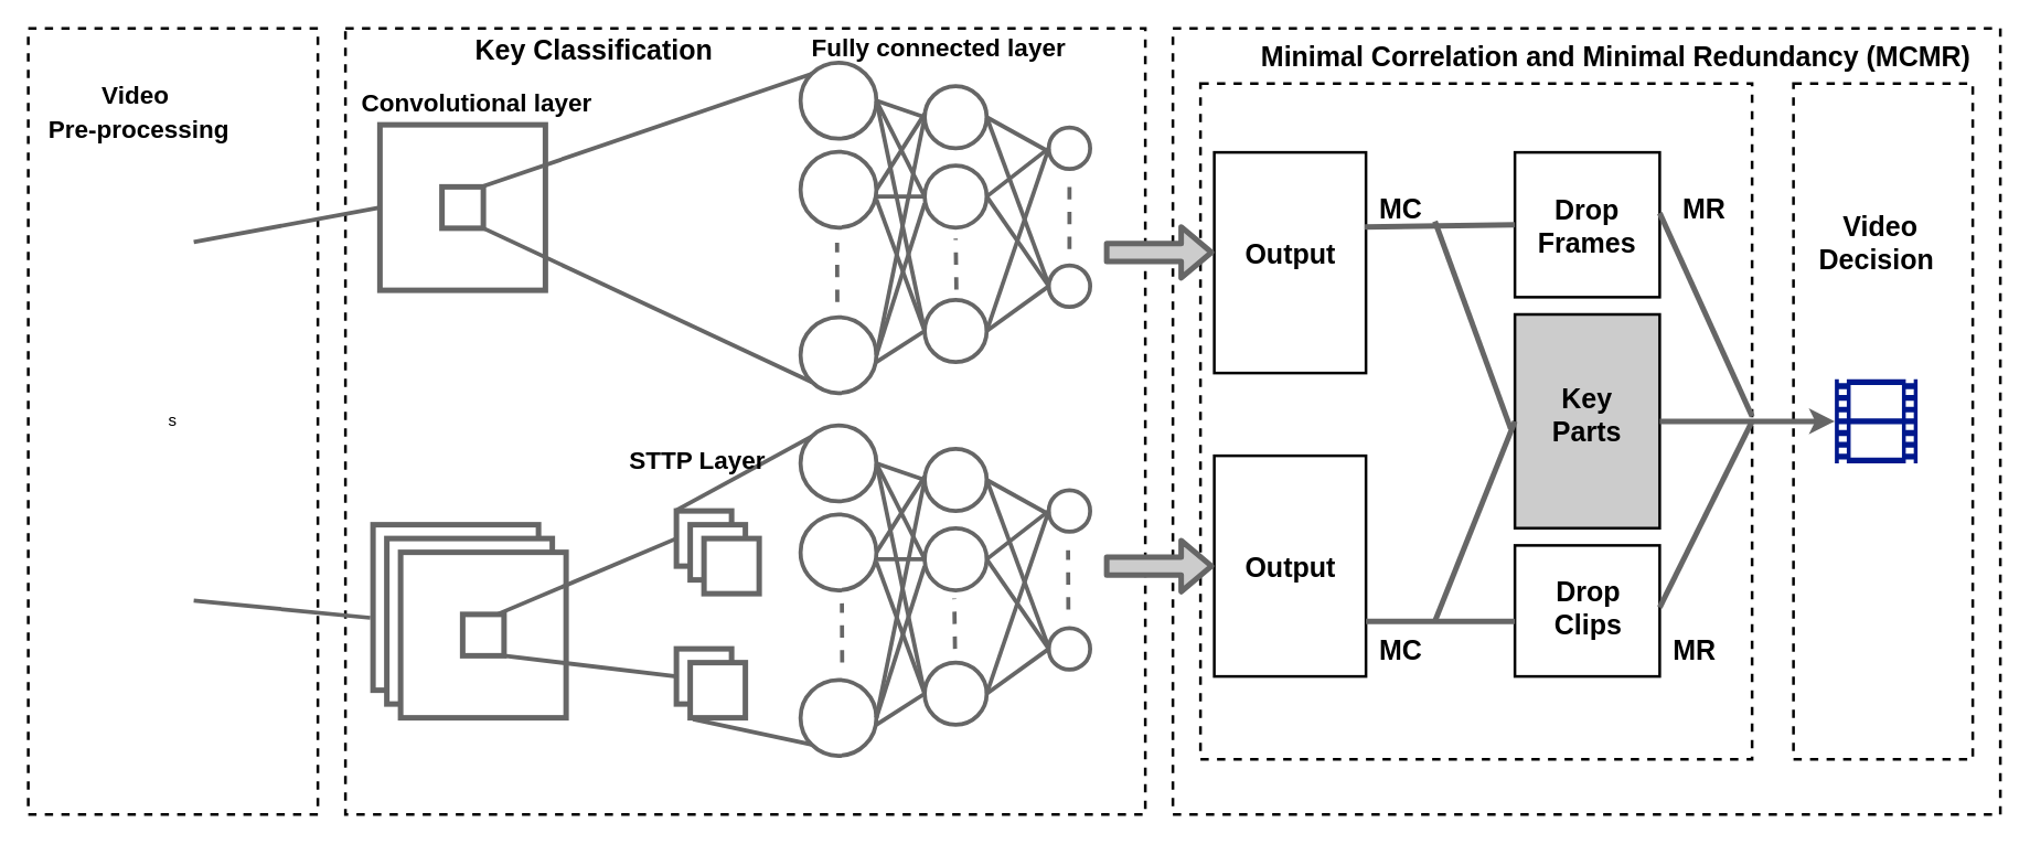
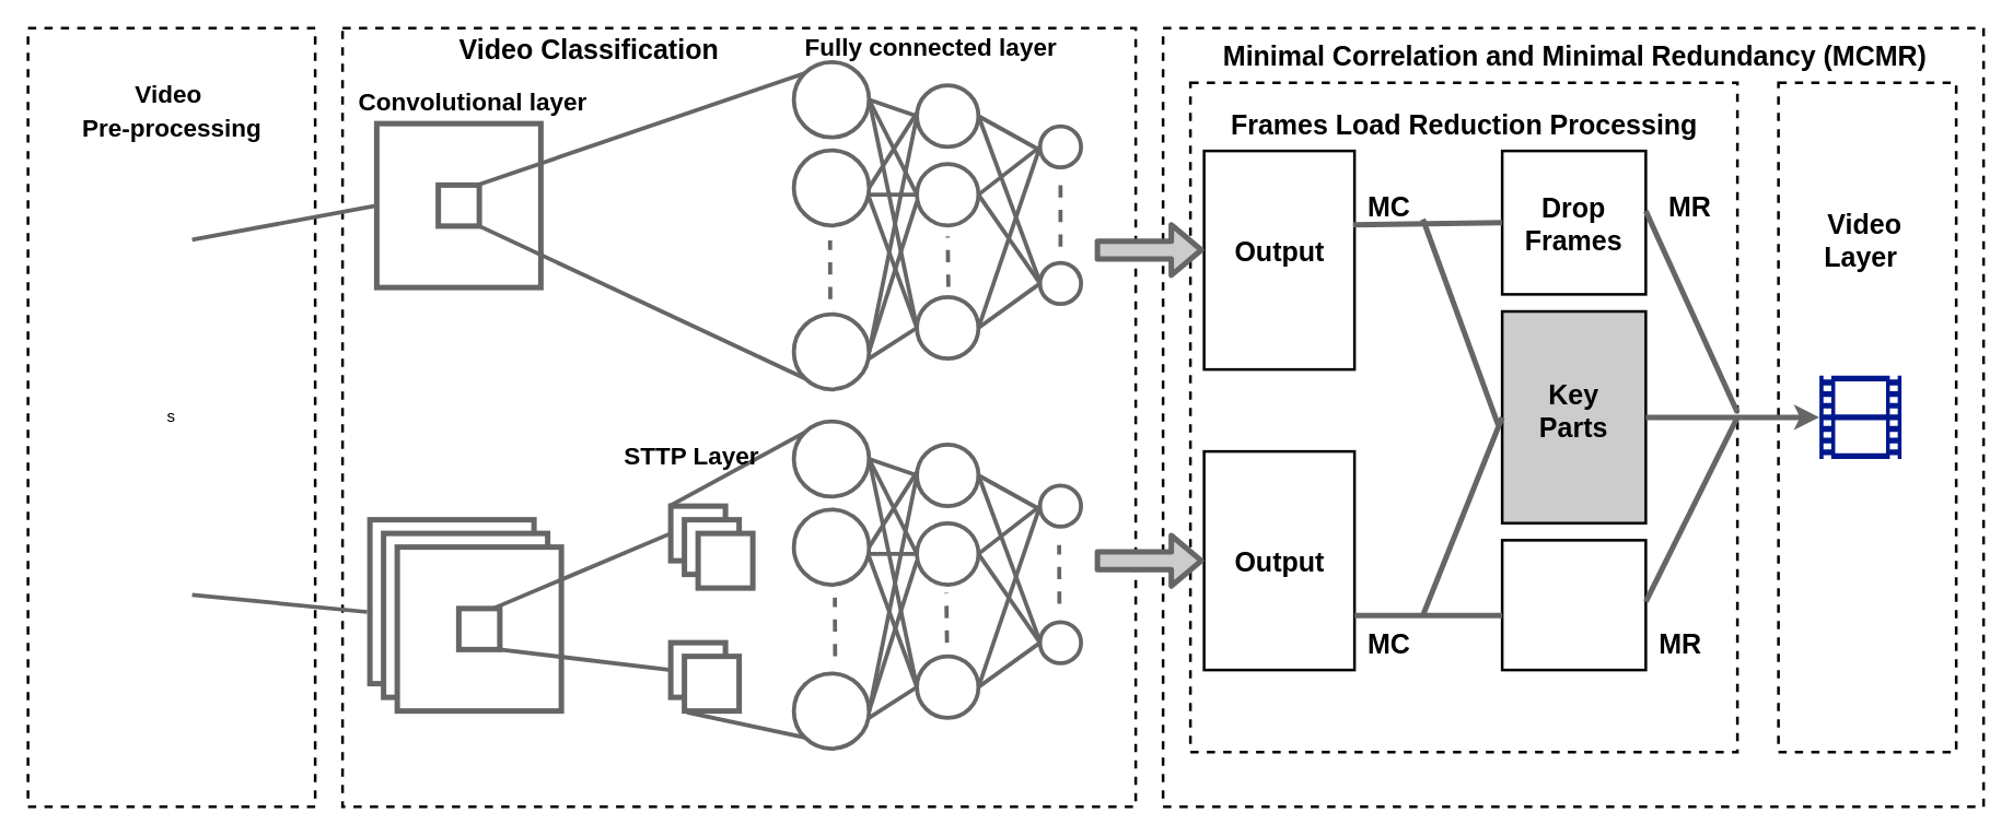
- <mxCell id="108" value="&lt;b&gt;&lt;font style=&quot;font-size: 20px&quot;&gt;Key Classification&lt;/font&gt;&lt;/b&gt;" style="text;html=1;resizable=0;autosize=1;align=center;verticalAlign=middle;points=[];fillColor=none;strokeColor=none;rounded=0;" parent="1" vertex="1"><mxGeometry x="325" y="25" width="210" height="20" as="geometry" /></mxCell>
+ <mxCell id="108" value="&lt;b&gt;&lt;font style=&quot;font-size: 20px&quot;&gt;Video Classification&lt;/font&gt;&lt;/b&gt;" style="text;html=1;resizable=0;autosize=1;align=center;verticalAlign=middle;points=[];fillColor=none;strokeColor=none;rounded=0;" parent="1" vertex="1"><mxGeometry x="325" y="25" width="210" height="20" as="geometry" /></mxCell>
- <mxCell id="32" value="&lt;b&gt;&lt;font style=&quot;font-size: 20px&quot;&gt;Minimal Correlation and Minimal Redundancy (MCMR)&lt;/font&gt;&lt;/b&gt;" style="text;html=1;resizable=0;autosize=1;align=center;verticalAlign=middle;points=[];fillColor=none;strokeColor=none;rounded=0;" parent="1" vertex="1"><mxGeometry x="905.5" y="30" width="530" height="20" as="geometry" /></mxCell>
+ <mxCell id="32" value="&lt;b&gt;&lt;font style=&quot;font-size: 20px&quot;&gt;Minimal Correlation and Minimal Redundancy (MCMR)&lt;/font&gt;&lt;/b&gt;" style="text;html=1;resizable=0;autosize=1;align=center;verticalAlign=middle;points=[];fillColor=none;strokeColor=none;rounded=0;" parent="1" vertex="1"><mxGeometry x="885.5" y="30" width="530" height="20" as="geometry" /></mxCell>
- <mxCell id="10" value="&lt;b&gt;&lt;font style=&quot;font-size: 18px&quot;&gt;Video&amp;nbsp;&lt;br&gt;Pre-processing&lt;/font&gt;&lt;/b&gt;" style="text;html=1;resizable=0;autosize=1;align=center;verticalAlign=middle;points=[];fillColor=none;strokeColor=none;rounded=0;dashed=1;fontSize=20;" parent="1" vertex="1"><mxGeometry x="25" y="50" width="150" height="60" as="geometry" /></mxCell>
+ <mxCell id="10" value="&lt;b&gt;&lt;font style=&quot;font-size: 18px&quot;&gt;Video&amp;nbsp;&lt;br&gt;Pre-processing&lt;/font&gt;&lt;/b&gt;" style="text;html=1;resizable=0;autosize=1;align=center;verticalAlign=middle;points=[];fillColor=none;strokeColor=none;rounded=0;dashed=1;fontSize=20;" parent="1" vertex="1"><mxGeometry x="50" y="50" width="150" height="60" as="geometry" /></mxCell>
+ <mxCell id="35" value="&lt;b&gt;&lt;font style=&quot;font-size: 20px&quot;&gt;Frames Load Reduction Processing&lt;br&gt;&lt;/font&gt;&lt;/b&gt;" style="text;html=1;resizable=0;autosize=1;align=center;verticalAlign=middle;points=[];fillColor=none;strokeColor=none;rounded=0;" parent="1" vertex="1"><mxGeometry x="890" y="80" width="360" height="20" as="geometry" /></mxCell>
- <mxCell id="14" value="&lt;b&gt;&amp;nbsp;Video &lt;br&gt;Decision&lt;br&gt;&lt;/b&gt;" style="text;html=1;resizable=0;autosize=1;align=center;verticalAlign=middle;points=[];fillColor=none;strokeColor=none;rounded=0;dashed=1;fontSize=20;" parent="1" vertex="1"><mxGeometry x="1310" y="150" width="100" height="50" as="geometry" /></mxCell>
+ <mxCell id="14" value="&lt;b&gt;&amp;nbsp;Video &lt;br&gt;Layer&lt;br&gt;&lt;/b&gt;" style="text;html=1;resizable=0;autosize=1;align=center;verticalAlign=middle;points=[];fillColor=none;strokeColor=none;rounded=0;dashed=1;fontSize=20;" parent="1" vertex="1"><mxGeometry x="1310" y="150" width="100" height="50" as="geometry" /></mxCell>
- <mxCell id="21" value="&lt;font style=&quot;font-size: 20px&quot;&gt;&lt;b&gt;Drop&lt;br&gt;Clips&lt;/b&gt;&lt;/font&gt;" style="text;html=1;resizable=0;autosize=1;align=center;verticalAlign=middle;points=[];fillColor=none;strokeColor=none;rounded=0;" parent="1" vertex="1"><mxGeometry x="1120.5" y="420" width="60" height="40" as="geometry" /></mxCell>
